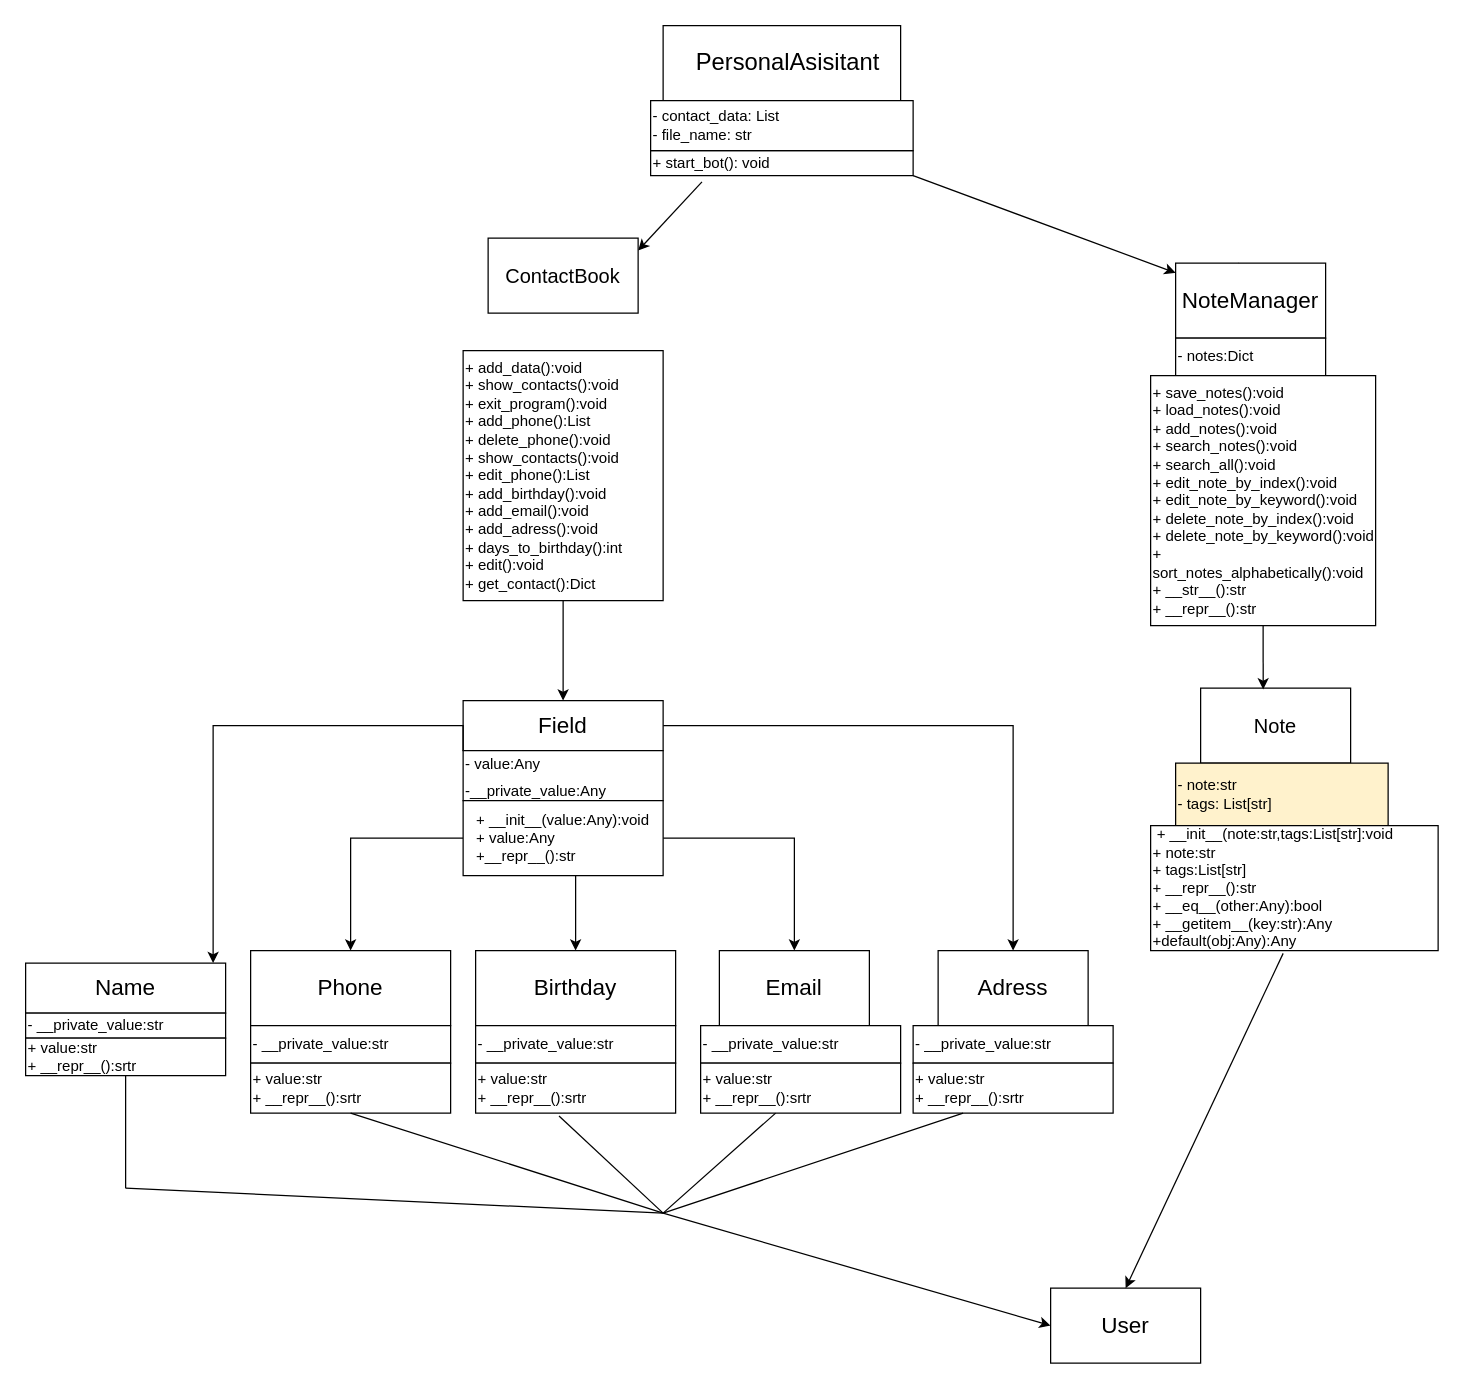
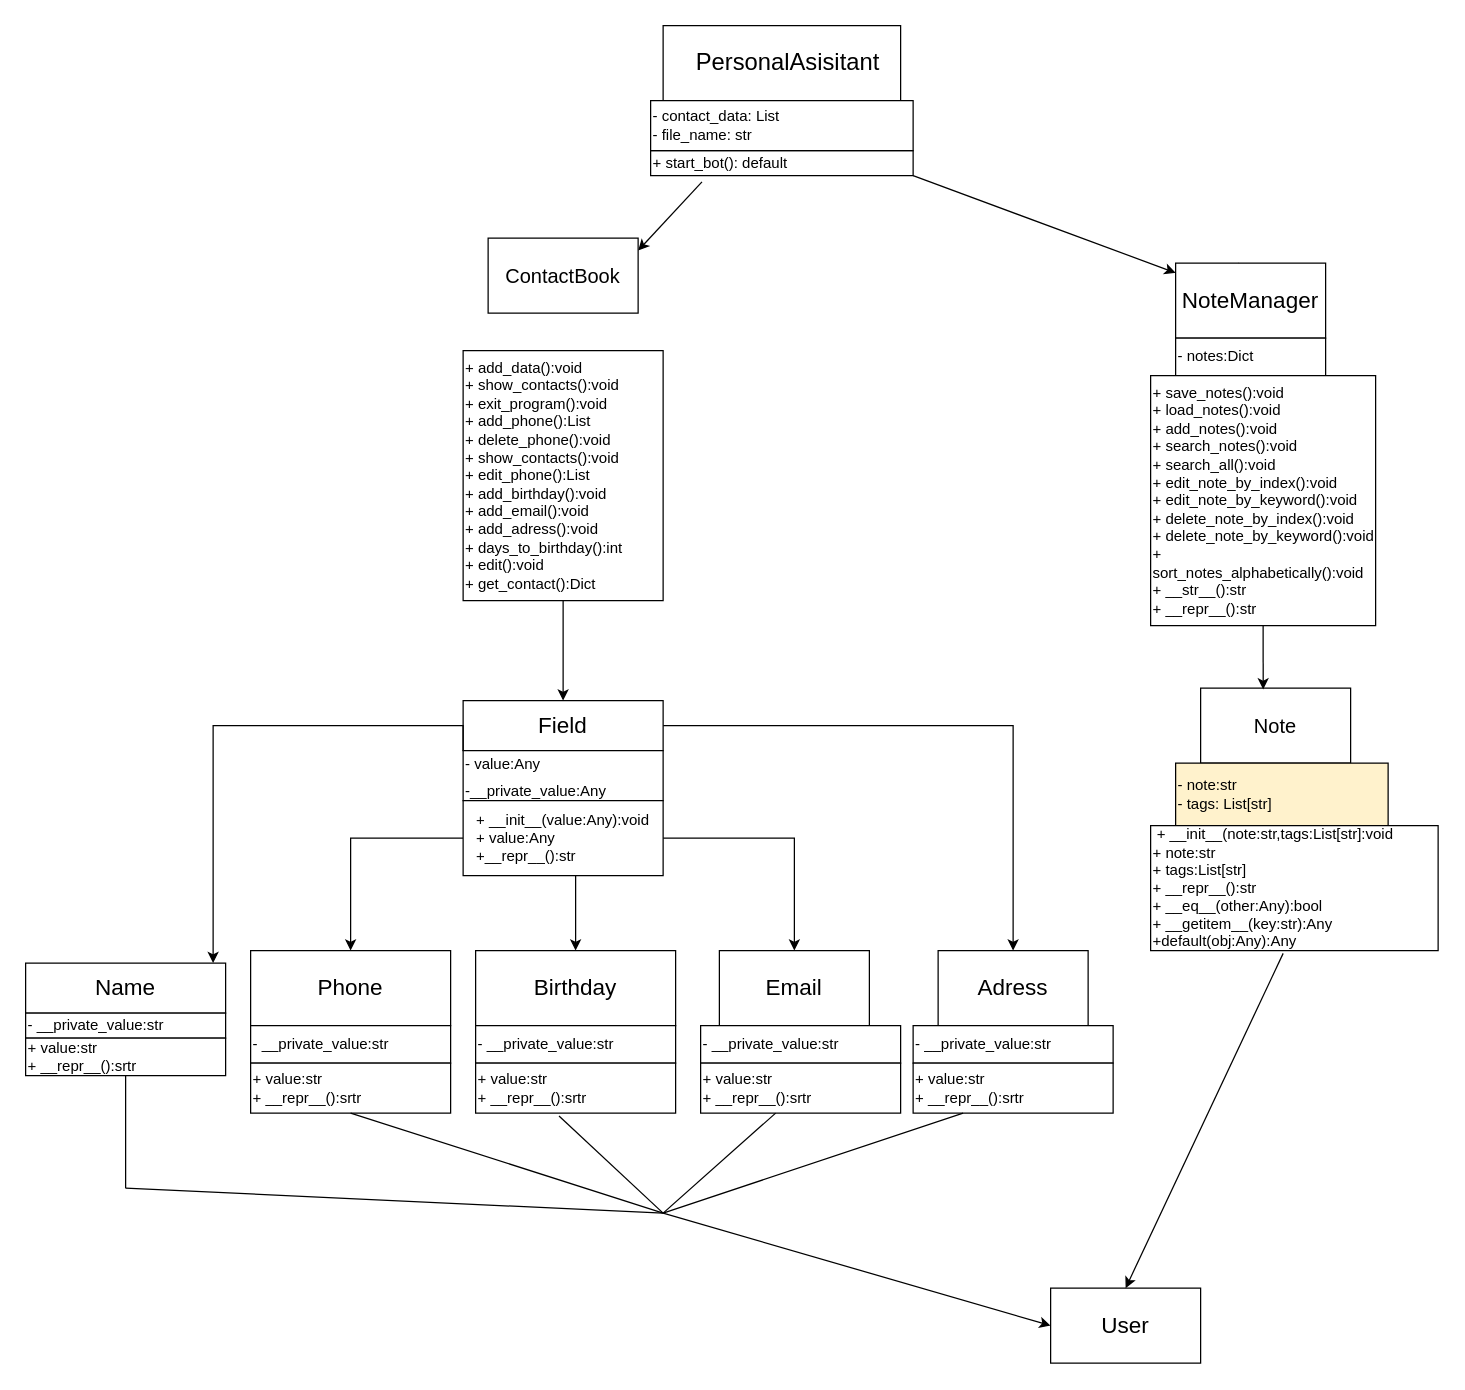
- <mxCell id="4" value="+ start_bot(): void" style="rounded=0;whiteSpace=wrap;html=1;align=left;" vertex="1" parent="1"><mxGeometry x="520" y="120" width="210" height="20" as="geometry" /></mxCell>
+ <mxCell id="4" value="+ start_bot(): default" style="rounded=0;whiteSpace=wrap;html=1;align=left;" vertex="1" parent="1"><mxGeometry x="520" y="120" width="210" height="20" as="geometry" /></mxCell>
